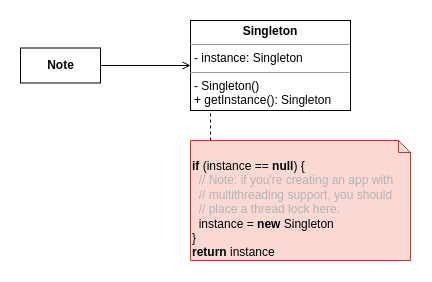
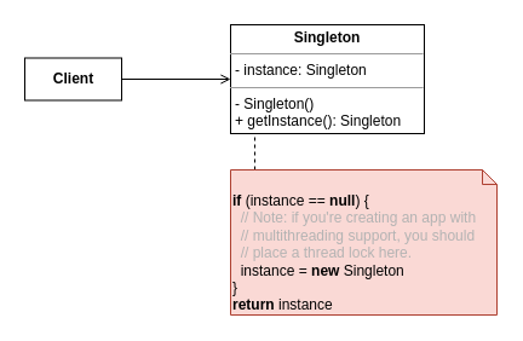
- <mxCell id="4" value="&lt;b&gt;Note&lt;/b&gt;" style="html=1;" vertex="1" parent="1"><mxGeometry x="20" y="47.5" width="80" height="35" as="geometry" /></mxCell>
+ <mxCell id="4" value="&lt;b&gt;Client&lt;/b&gt;" style="html=1;" vertex="1" parent="1"><mxGeometry x="20" y="47.5" width="80" height="35" as="geometry" /></mxCell>
